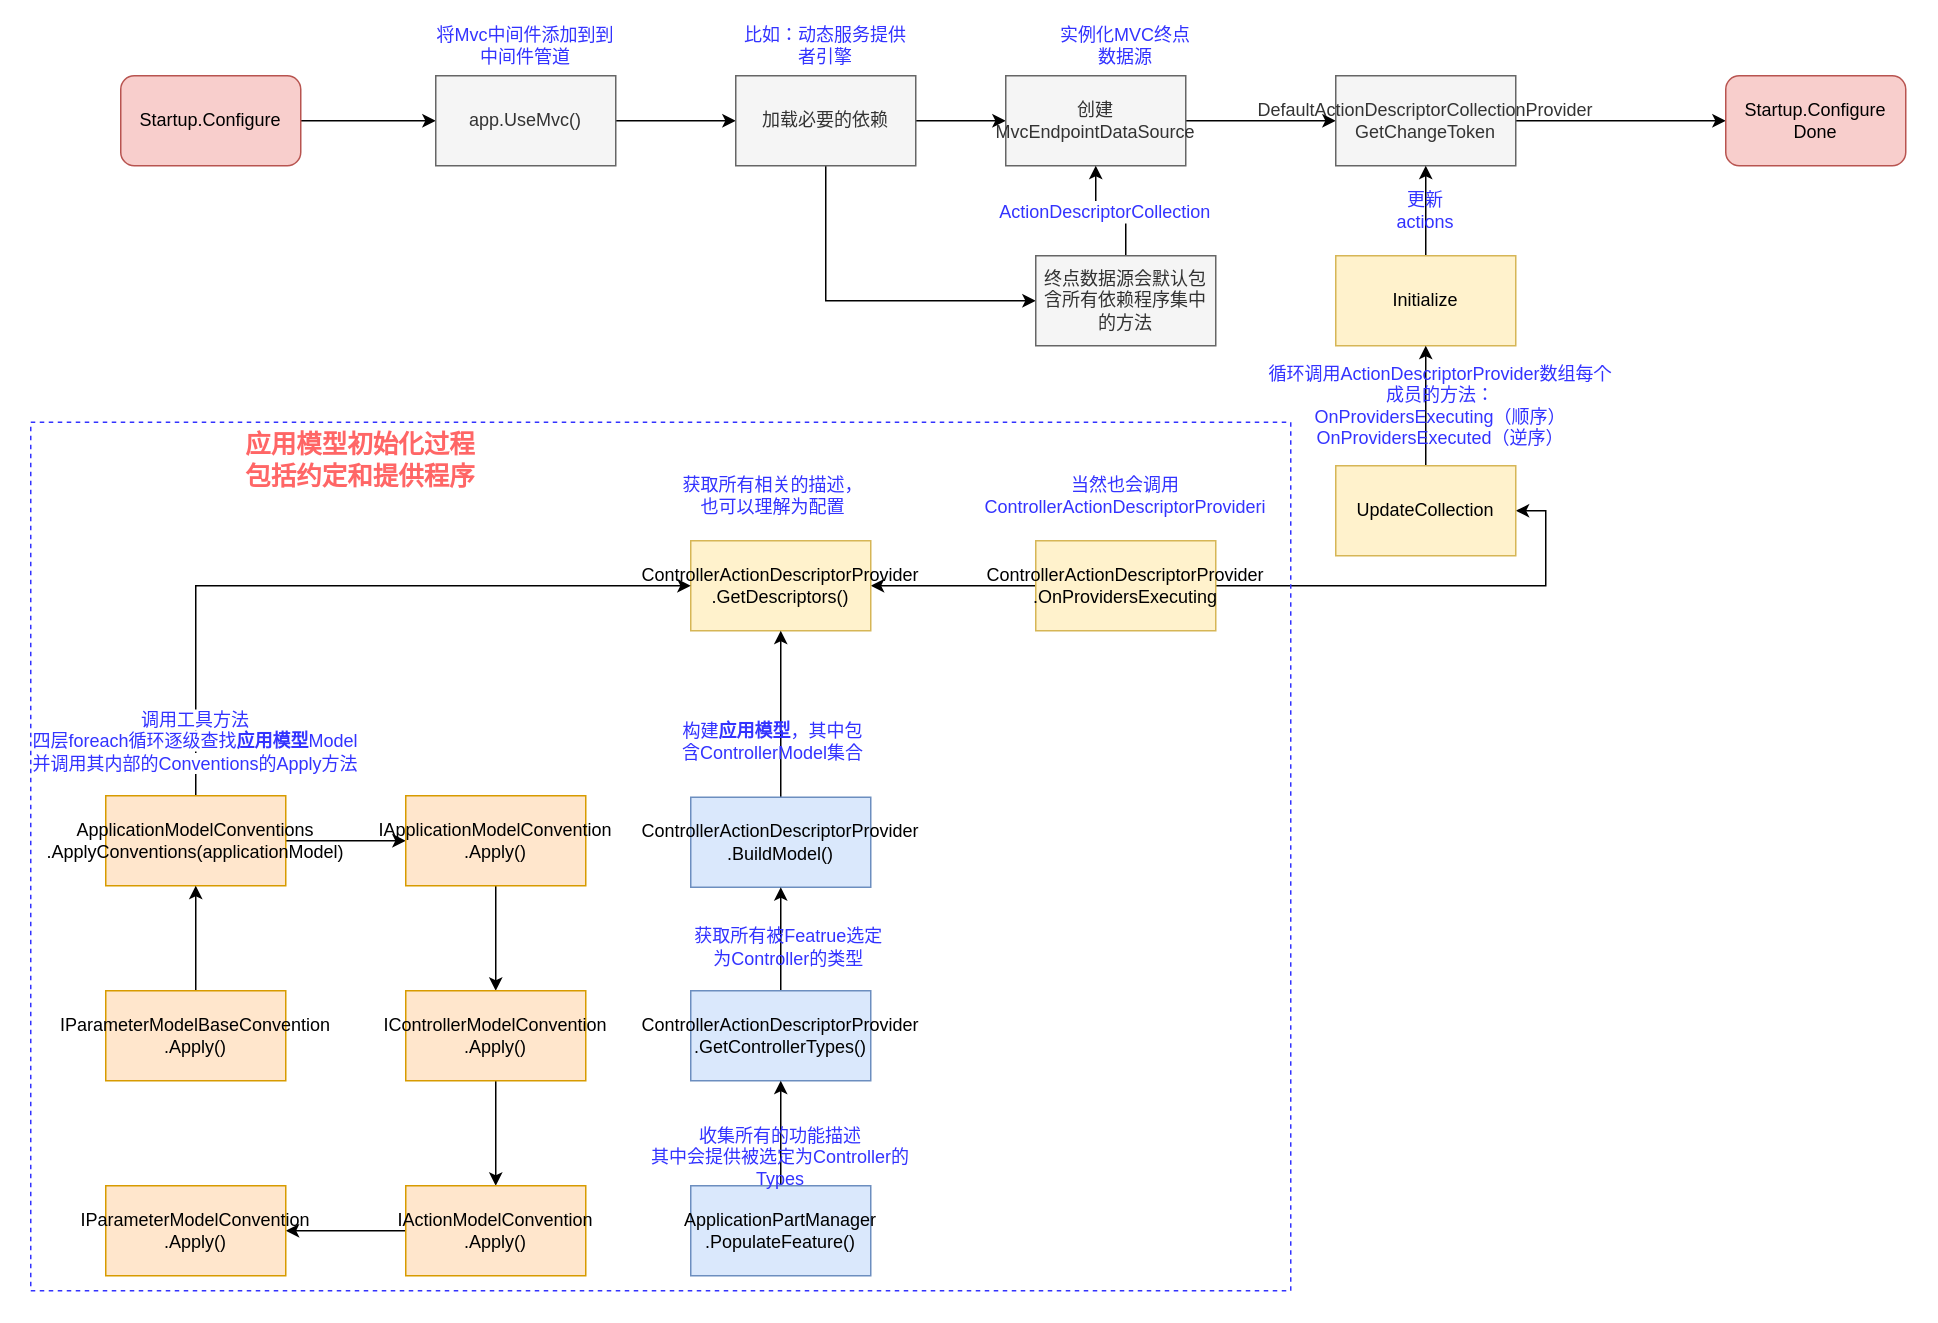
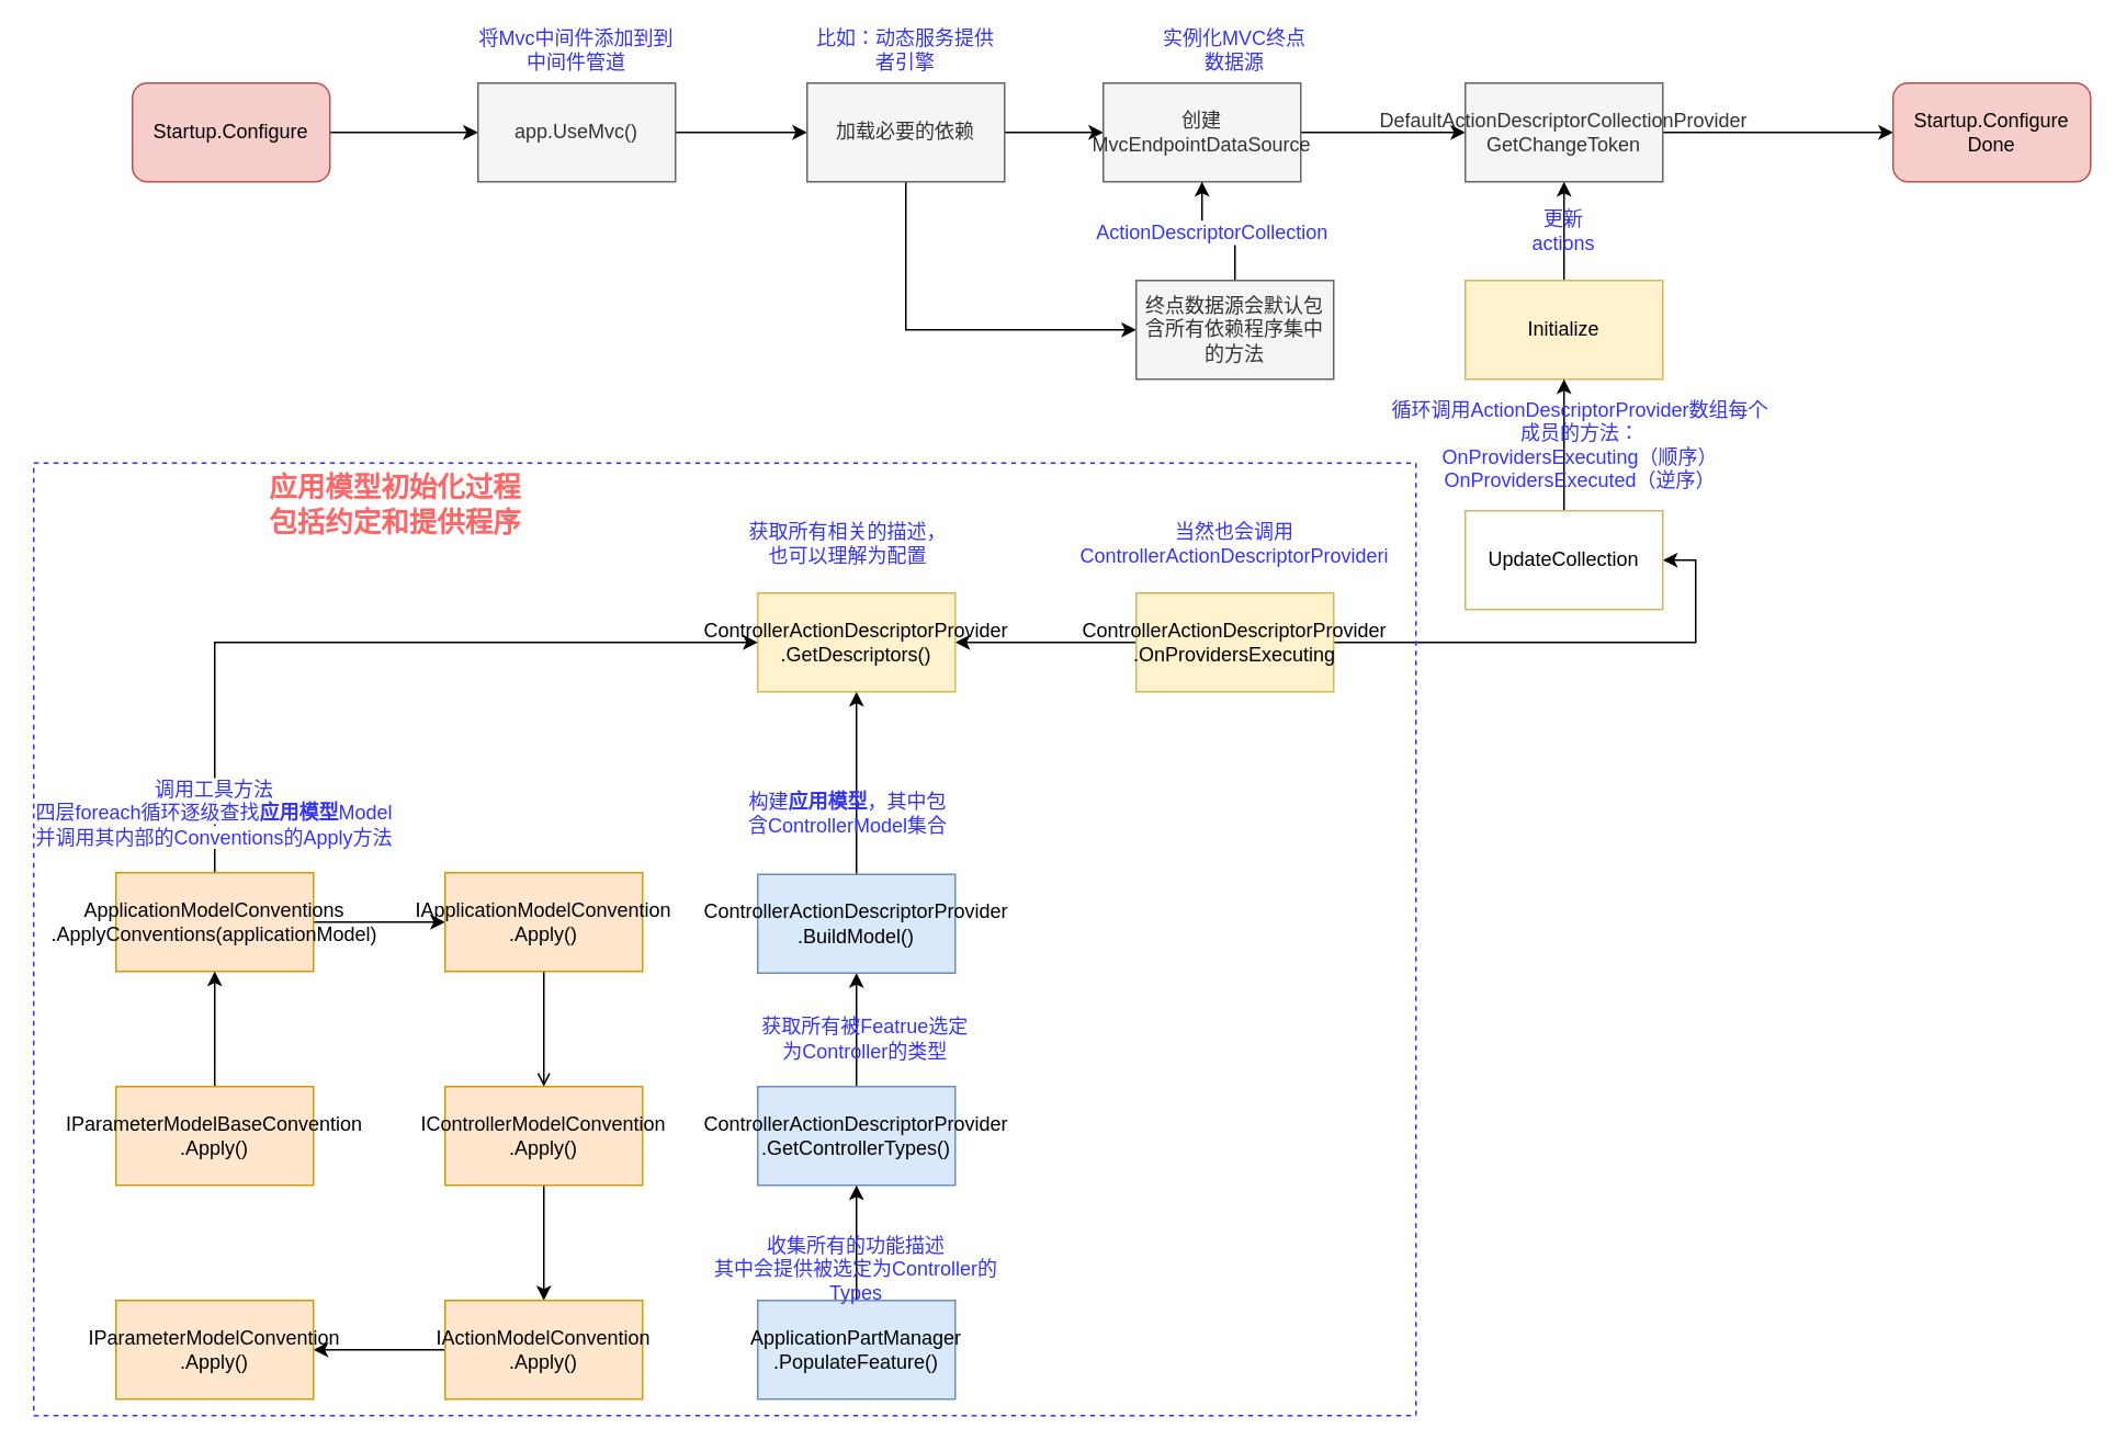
- <mxCell id="46" value="UpdateCollection" style="rounded=0;whiteSpace=wrap;html=1;fillColor=#fff2cc;strokeColor=#d6b656;" vertex="1" parent="1"><mxGeometry x="890" y="310" width="120" height="60" as="geometry" /></mxCell>
+ <mxCell id="46" value="UpdateCollection" style="rounded=0;whiteSpace=wrap;html=1;fillColor=#ffffff;strokeColor=#d6b656;" vertex="1" parent="1"><mxGeometry x="890" y="310" width="120" height="60" as="geometry" /></mxCell>
- <mxCell id="35" value="" style="edgeStyle=orthogonalEdgeStyle;rounded=0;orthogonalLoop=1;jettySize=auto;html=1;fontColor=#3333FF;" edge="1" parent="1" source="36" target="38"><mxGeometry relative="1" as="geometry" /></mxCell>
+ <mxCell id="35" value="" style="edgeStyle=orthogonalEdgeStyle;rounded=0;orthogonalLoop=1;jettySize=auto;html=1;fontColor=#3333FF;endArrow=open;" edge="1" parent="1" source="36" target="38"><mxGeometry relative="1" as="geometry" /></mxCell>
